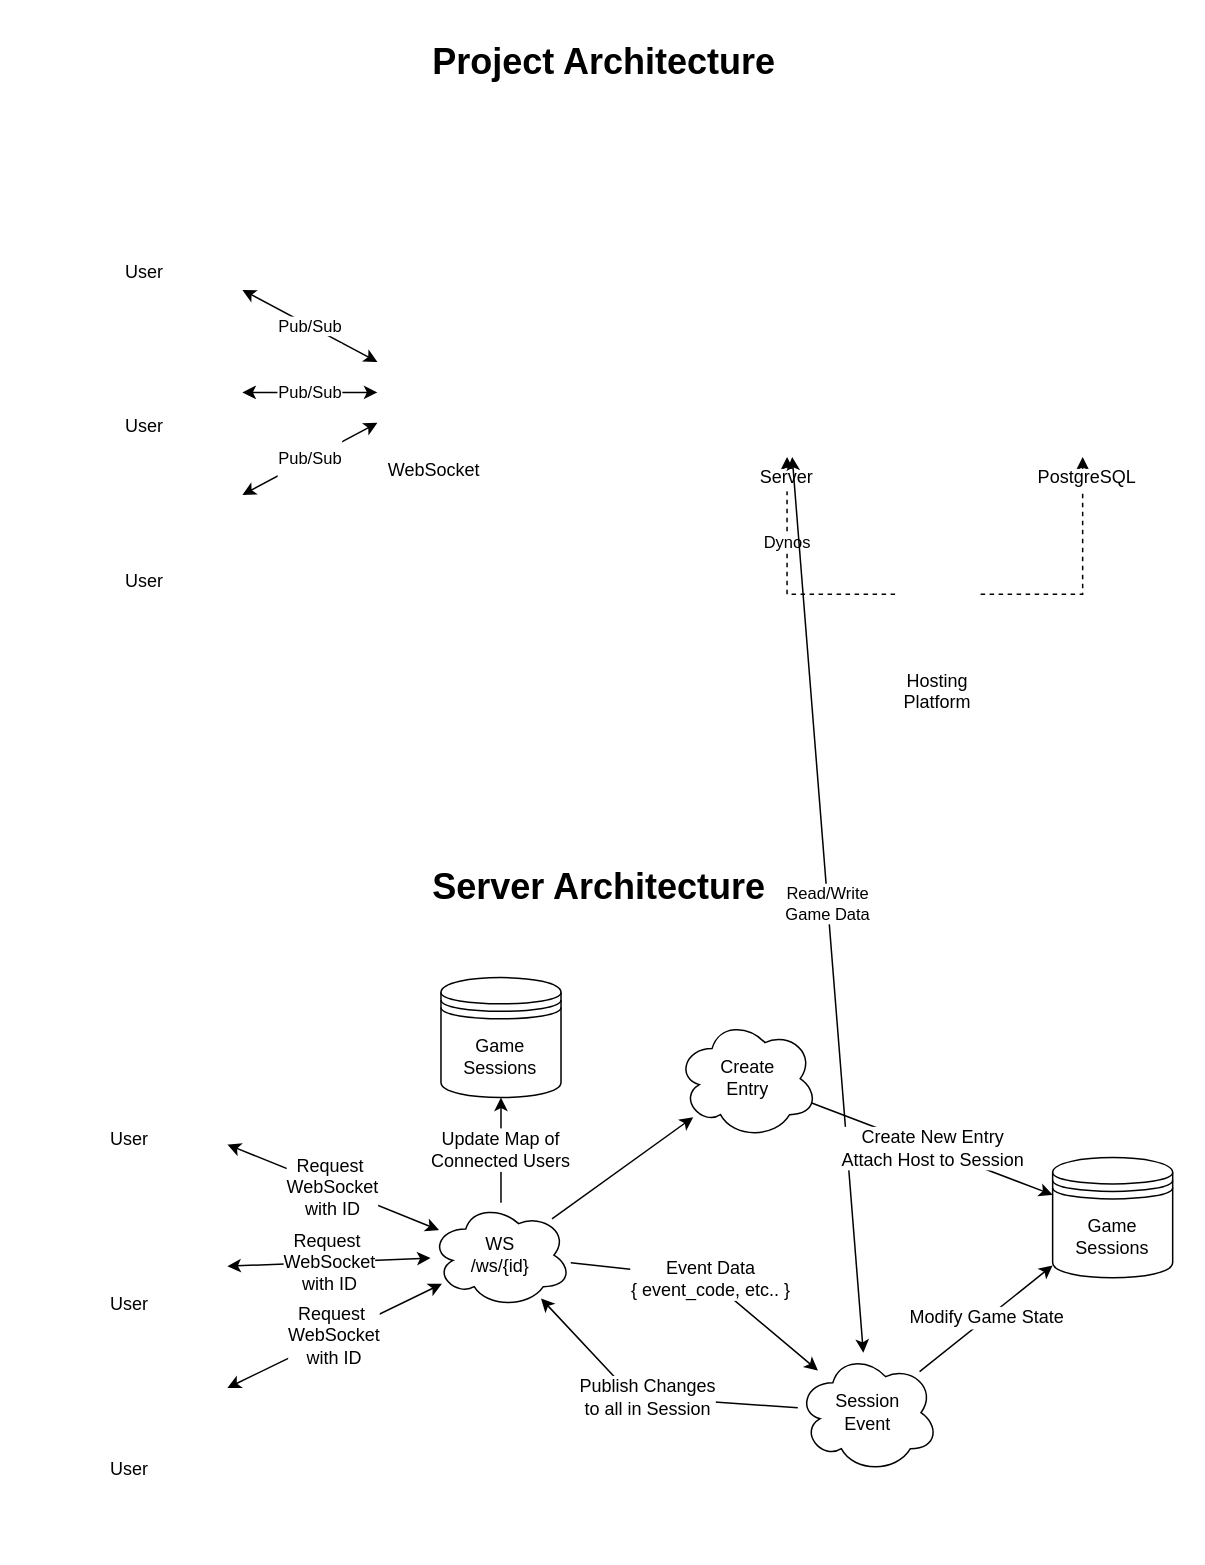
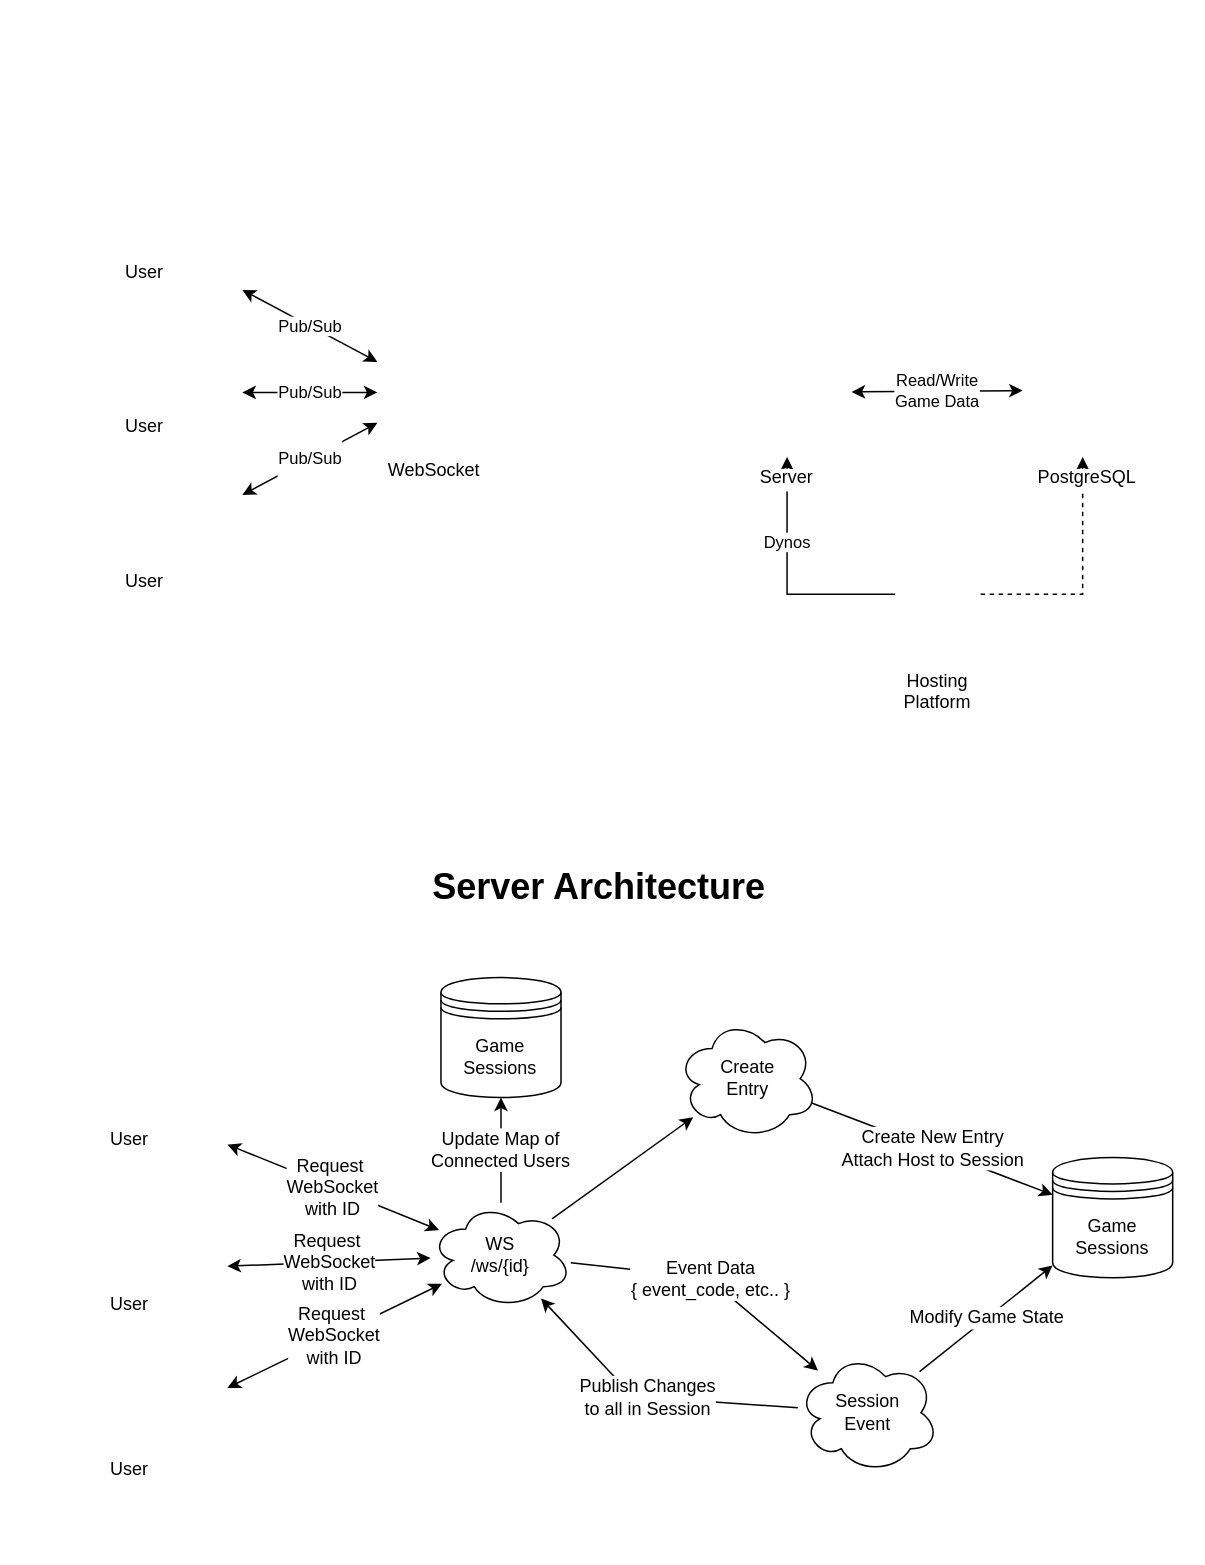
- <mxCell id="7" value="&lt;h1&gt;Project Architecture&lt;/h1&gt;" style="text;html=1;strokeColor=none;fillColor=none;spacing=5;spacingTop=-20;whiteSpace=wrap;overflow=hidden;rounded=0;" parent="1" vertex="1"><mxGeometry x="283" y="20.59" width="248" height="50" as="geometry" /></mxCell>
- <mxCell id="2" value="Dynos" style="edgeStyle=orthogonalEdgeStyle;rounded=0;orthogonalLoop=1;jettySize=auto;html=1;dashed=1;" parent="1" source="3" target="4" edge="1"><mxGeometry x="0.303" relative="1" as="geometry"><Array as="points"><mxPoint x="524" y="396" /></Array><mxPoint as="offset" /></mxGeometry></mxCell>
+ <mxCell id="2" value="Dynos" style="edgeStyle=orthogonalEdgeStyle;rounded=0;orthogonalLoop=1;jettySize=auto;html=1;" parent="1" source="3" target="4" edge="1"><mxGeometry x="0.303" relative="1" as="geometry"><Array as="points"><mxPoint x="524" y="396" /></Array><mxPoint as="offset" /></mxGeometry></mxCell>
- <mxCell id="23" value="Read/Write&lt;br&gt;Game Data" style="endArrow=classic;startArrow=classic;html=1;" parent="1" source="4" target="37" edge="1"><mxGeometry width="50" height="50" relative="1" as="geometry"><mxPoint x="391" y="281" as="sourcePoint" /><mxPoint x="441" y="231" as="targetPoint" /></mxGeometry></mxCell>
+ <mxCell id="23" value="Read/Write&lt;br&gt;Game Data" style="endArrow=classic;startArrow=classic;html=1;" parent="1" source="4" target="25" edge="1"><mxGeometry width="50" height="50" relative="1" as="geometry"><mxPoint x="391" y="281" as="sourcePoint" /><mxPoint x="441" y="231" as="targetPoint" /></mxGeometry></mxCell>
